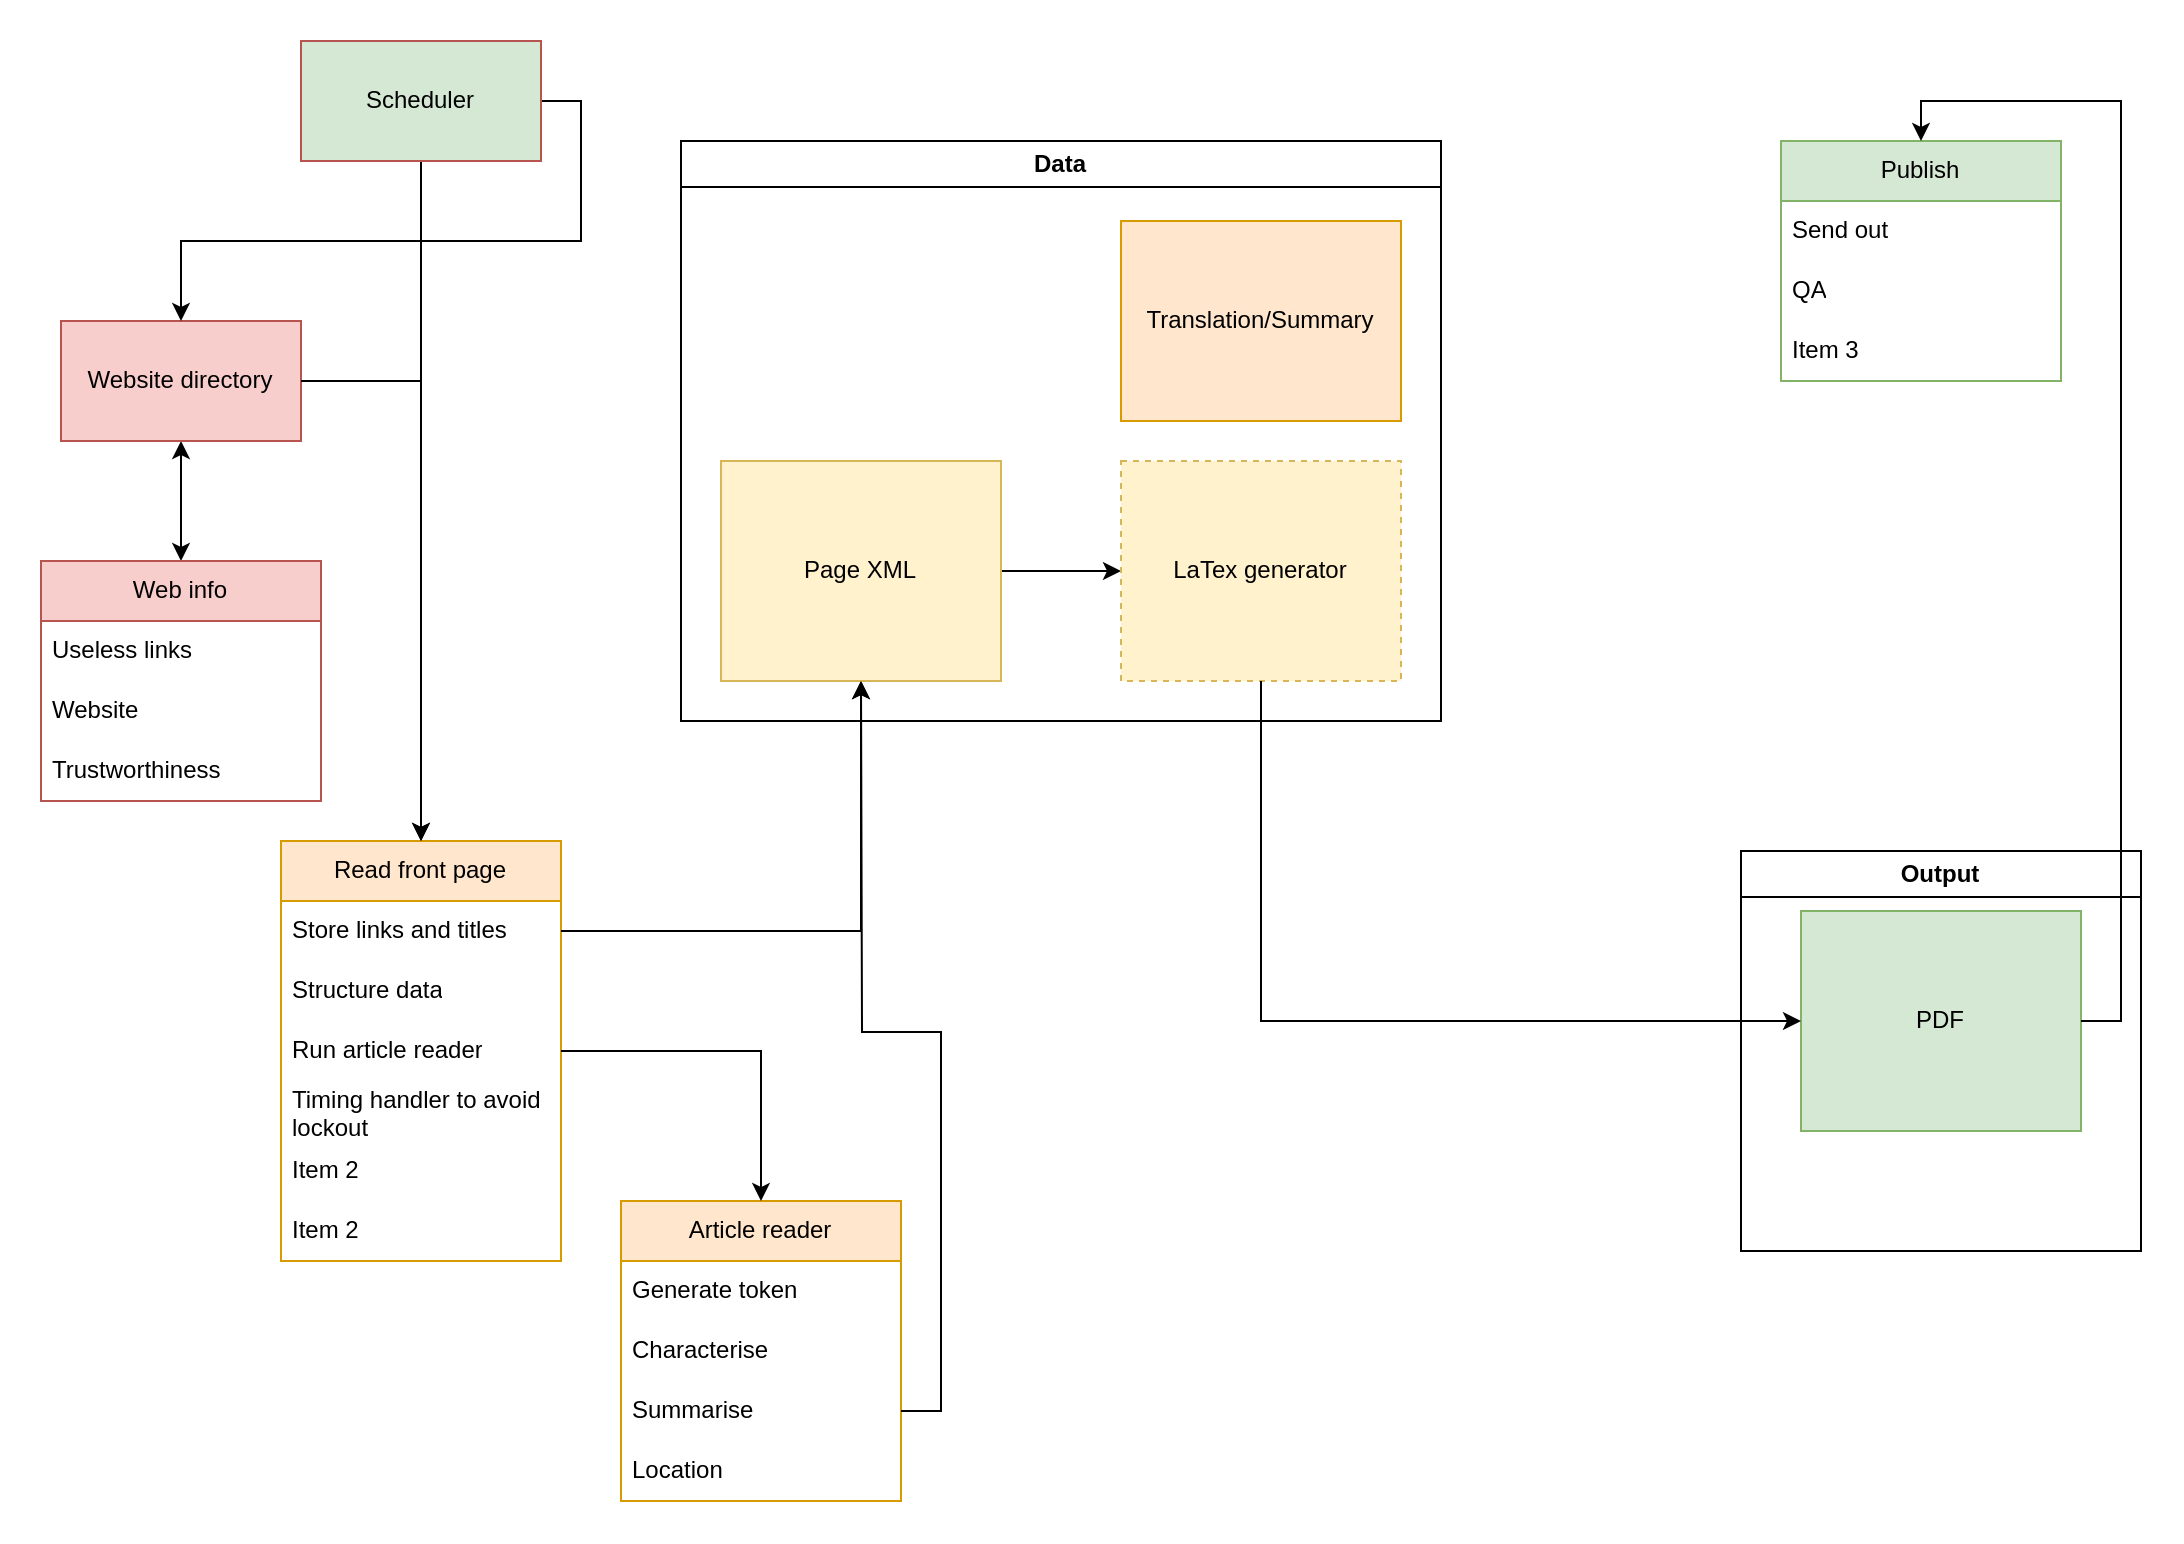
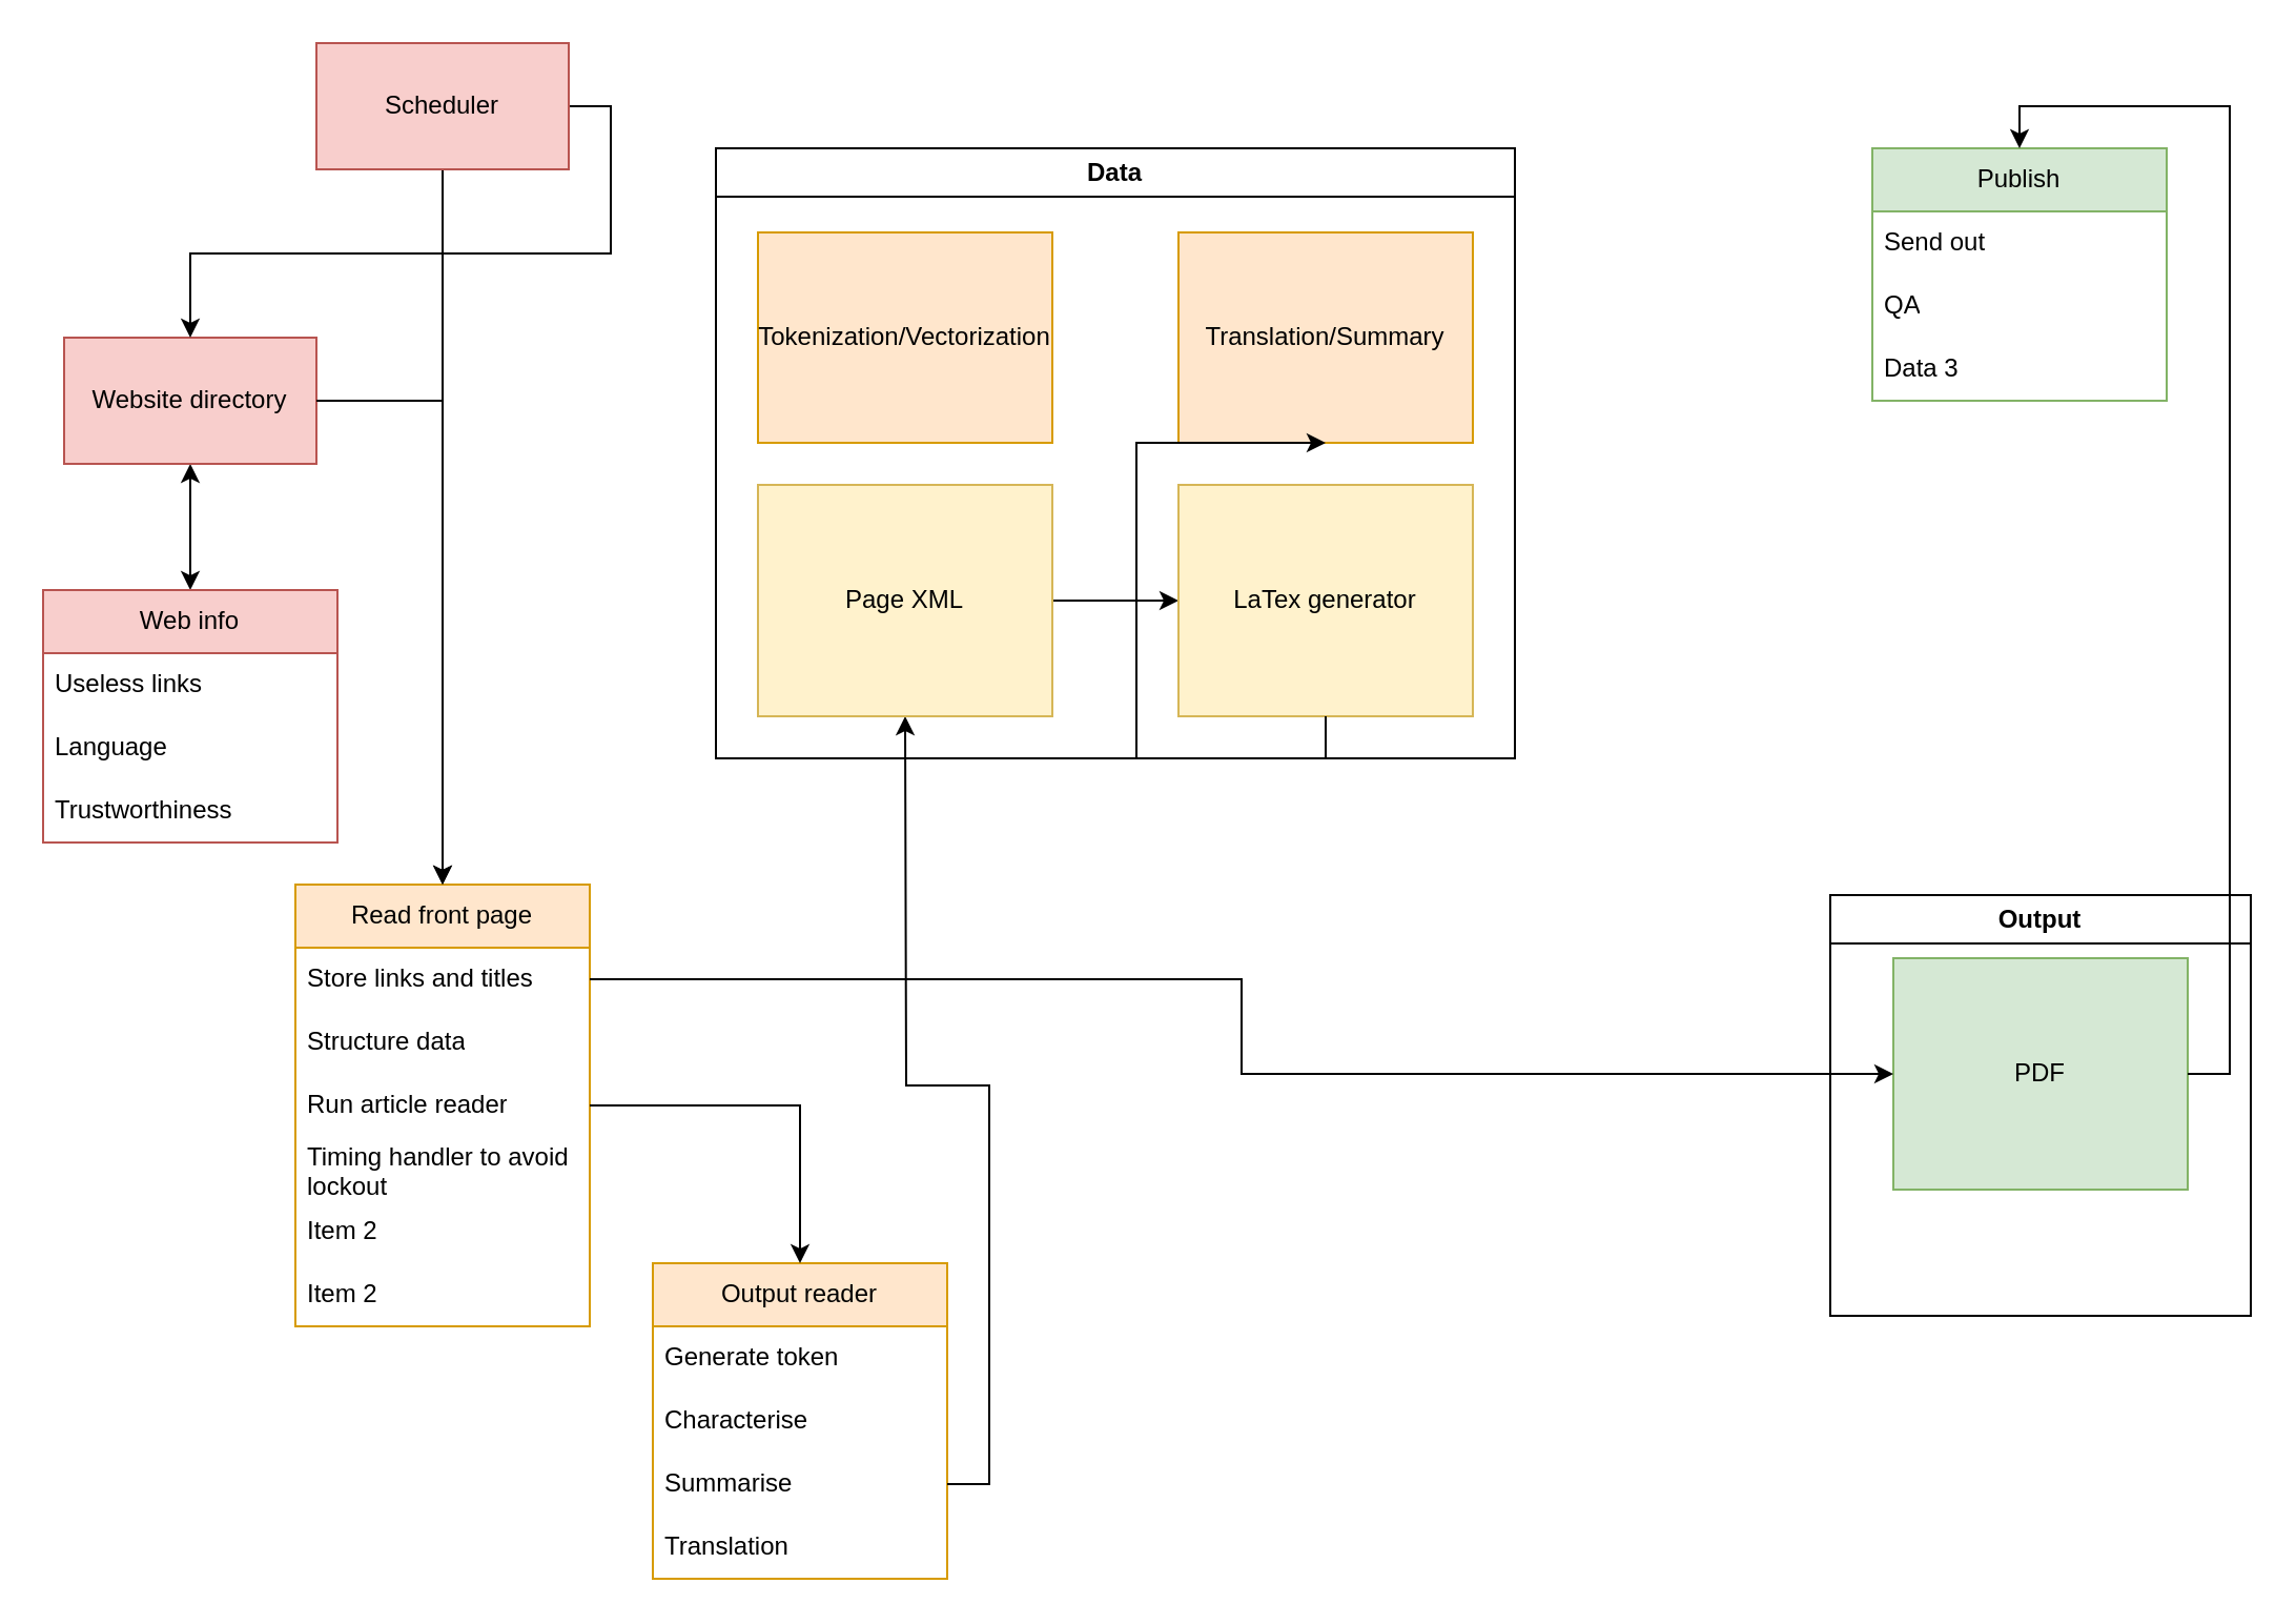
- <mxCell id="28" value="Scheduler" style="rounded=0;whiteSpace=wrap;html=1;fillColor=#d5e8d4;strokeColor=#b85450;" vertex="1" parent="1"><mxGeometry x="150" y="20" width="120" height="60" as="geometry" /></mxCell>
+ <mxCell id="28" value="Scheduler" style="rounded=0;whiteSpace=wrap;html=1;fillColor=#f8cecc;strokeColor=#b85450;" vertex="1" parent="1"><mxGeometry x="150" y="20" width="120" height="60" as="geometry" /></mxCell>
+ <mxCell id="20" value="Tokenization/Vectorization" style="rounded=0;whiteSpace=wrap;html=1;fillColor=#ffe6cc;strokeColor=#d79b00;" vertex="1" parent="16"><mxGeometry x="20" y="40" width="140" height="100" as="geometry" /></mxCell>
- <mxCell id="38" value="Item 3" style="text;strokeColor=none;fillColor=none;align=left;verticalAlign=middle;spacingLeft=4;spacingRight=4;overflow=hidden;points=[[0,0.5],[1,0.5]];portConstraint=eastwest;rotatable=0;whiteSpace=wrap;html=1;" vertex="1" parent="35"><mxGeometry y="90" width="140" height="30" as="geometry" /></mxCell>
+ <mxCell id="38" value="Data 3" style="text;strokeColor=none;fillColor=none;align=left;verticalAlign=middle;spacingLeft=4;spacingRight=4;overflow=hidden;points=[[0,0.5],[1,0.5]];portConstraint=eastwest;rotatable=0;whiteSpace=wrap;html=1;" vertex="1" parent="35"><mxGeometry y="90" width="140" height="30" as="geometry" /></mxCell>
- <mxCell id="19" value="LaTex generator" style="rounded=0;whiteSpace=wrap;html=1;fillColor=#fff2cc;strokeColor=#d6b656;dashed=1;" vertex="1" parent="16"><mxGeometry x="220" y="160" width="140" height="110" as="geometry" /></mxCell>
+ <mxCell id="19" value="LaTex generator" style="rounded=0;whiteSpace=wrap;html=1;fillColor=#fff2cc;strokeColor=#d6b656;" vertex="1" parent="16"><mxGeometry x="220" y="160" width="140" height="110" as="geometry" /></mxCell>
- <mxCell id="33" value="Website" style="text;strokeColor=none;fillColor=none;align=left;verticalAlign=middle;spacingLeft=4;spacingRight=4;overflow=hidden;points=[[0,0.5],[1,0.5]];portConstraint=eastwest;rotatable=0;whiteSpace=wrap;html=1;" vertex="1" parent="31"><mxGeometry y="60" width="140" height="30" as="geometry" /></mxCell>
+ <mxCell id="33" value="Language" style="text;strokeColor=none;fillColor=none;align=left;verticalAlign=middle;spacingLeft=4;spacingRight=4;overflow=hidden;points=[[0,0.5],[1,0.5]];portConstraint=eastwest;rotatable=0;whiteSpace=wrap;html=1;" vertex="1" parent="31"><mxGeometry y="60" width="140" height="30" as="geometry" /></mxCell>
- <mxCell id="40" style="edgeStyle=orthogonalEdgeStyle;rounded=0;orthogonalLoop=1;jettySize=auto;html=1;exitX=0.5;exitY=1;exitDx=0;exitDy=0;entryX=0;entryY=0.5;entryDx=0;entryDy=0;" edge="1" parent="1" source="19" target="23"><mxGeometry relative="1" as="geometry" /></mxCell>
+ <mxCell id="40" style="edgeStyle=orthogonalEdgeStyle;rounded=0;orthogonalLoop=1;jettySize=auto;html=1;exitX=0.5;exitY=1;exitDx=0;exitDy=0;" edge="1" parent="1" source="19" target="21"><mxGeometry relative="1" as="geometry" /></mxCell>
- <mxCell id="30" style="edgeStyle=orthogonalEdgeStyle;rounded=0;orthogonalLoop=1;jettySize=auto;html=1;exitX=1;exitY=0.5;exitDx=0;exitDy=0;entryX=0.5;entryY=1;entryDx=0;entryDy=0;" edge="1" parent="1" source="3" target="18"><mxGeometry relative="1" as="geometry" /></mxCell>
+ <mxCell id="30" style="edgeStyle=orthogonalEdgeStyle;rounded=0;orthogonalLoop=1;jettySize=auto;html=1;exitX=1;exitY=0.5;exitDx=0;exitDy=0;" edge="1" parent="1" source="3" target="23"><mxGeometry relative="1" as="geometry" /></mxCell>
- <mxCell id="9" value="Article reader" style="swimlane;fontStyle=0;childLayout=stackLayout;horizontal=1;startSize=30;horizontalStack=0;resizeParent=1;resizeParentMax=0;resizeLast=0;collapsible=1;marginBottom=0;whiteSpace=wrap;html=1;fillColor=#ffe6cc;strokeColor=#d79b00;" vertex="1" parent="1"><mxGeometry x="310" y="600" width="140" height="150" as="geometry" /></mxCell>
+ <mxCell id="9" value="Output reader" style="swimlane;fontStyle=0;childLayout=stackLayout;horizontal=1;startSize=30;horizontalStack=0;resizeParent=1;resizeParentMax=0;resizeLast=0;collapsible=1;marginBottom=0;whiteSpace=wrap;html=1;fillColor=#ffe6cc;strokeColor=#d79b00;" vertex="1" parent="1"><mxGeometry x="310" y="600" width="140" height="150" as="geometry" /></mxCell>
- <mxCell id="14" value="Location" style="text;strokeColor=none;fillColor=none;align=left;verticalAlign=middle;spacingLeft=4;spacingRight=4;overflow=hidden;points=[[0,0.5],[1,0.5]];portConstraint=eastwest;rotatable=0;whiteSpace=wrap;html=1;" vertex="1" parent="9"><mxGeometry y="120" width="140" height="30" as="geometry" /></mxCell>
+ <mxCell id="14" value="Translation" style="text;strokeColor=none;fillColor=none;align=left;verticalAlign=middle;spacingLeft=4;spacingRight=4;overflow=hidden;points=[[0,0.5],[1,0.5]];portConstraint=eastwest;rotatable=0;whiteSpace=wrap;html=1;" vertex="1" parent="9"><mxGeometry y="120" width="140" height="30" as="geometry" /></mxCell>
